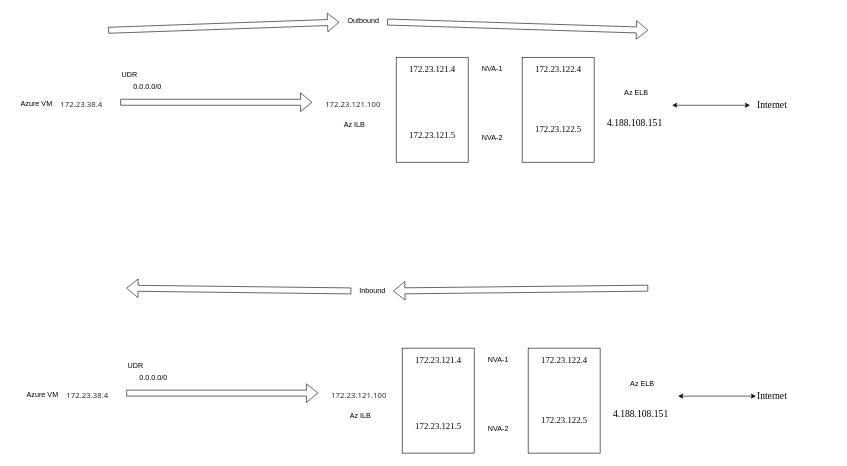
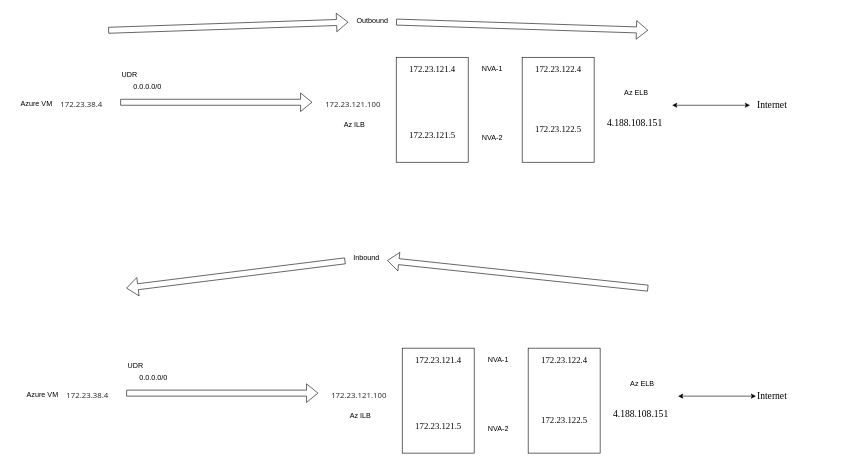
- <mxCell id="43" value="Outbound" style="text;html=1;align=center;verticalAlign=middle;resizable=0;points=[];autosize=1;strokeColor=none;fillColor=none;" vertex="1" parent="1"><mxGeometry x="565" y="20" width="80" height="30" as="geometry" /></mxCell>
+ <mxCell id="43" value="Outbound" style="text;html=1;align=center;verticalAlign=middle;resizable=0;points=[];autosize=1;strokeColor=none;fillColor=none;" vertex="1" parent="1"><mxGeometry x="580" y="20" width="80" height="30" as="geometry" /></mxCell>
- <mxCell id="45" value="Inbound" style="text;html=1;align=center;verticalAlign=middle;resizable=0;points=[];autosize=1;strokeColor=none;fillColor=none;" vertex="1" parent="1"><mxGeometry x="585" y="470" width="70" height="30" as="geometry" /></mxCell>
+ <mxCell id="45" value="Inbound" style="text;html=1;align=center;verticalAlign=middle;resizable=0;points=[];autosize=1;strokeColor=none;fillColor=none;" vertex="1" parent="1"><mxGeometry x="575" y="415" width="70" height="30" as="geometry" /></mxCell>
